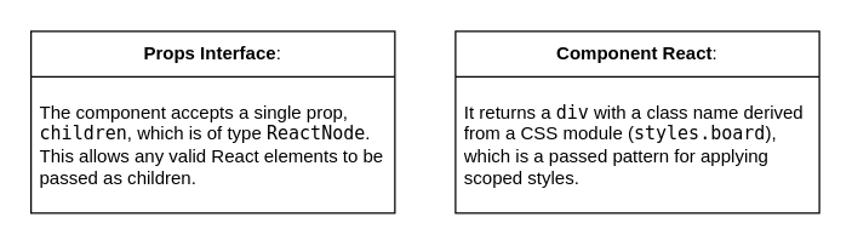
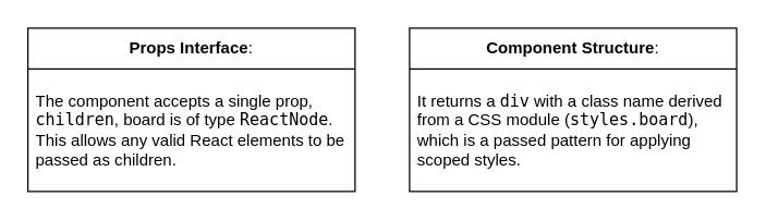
- <mxCell id="4" value="&lt;strong&gt;Component React&lt;/strong&gt;:" style="swimlane;fontStyle=0;childLayout=stackLayout;horizontal=1;startSize=30;horizontalStack=0;resizeParent=1;resizeParentMax=0;resizeLast=0;collapsible=1;marginBottom=0;whiteSpace=wrap;html=1;" vertex="1" parent="1"><mxGeometry x="300" y="20" width="240" height="120" as="geometry" /></mxCell>
+ <mxCell id="4" value="&lt;strong&gt;Component Structure&lt;/strong&gt;:" style="swimlane;fontStyle=0;childLayout=stackLayout;horizontal=1;startSize=30;horizontalStack=0;resizeParent=1;resizeParentMax=0;resizeLast=0;collapsible=1;marginBottom=0;whiteSpace=wrap;html=1;" vertex="1" parent="1"><mxGeometry x="300" y="20" width="240" height="120" as="geometry" /></mxCell>
- <mxCell id="3" value="The component accepts a single prop, &lt;code&gt;children&lt;/code&gt;, which is of type &lt;code&gt;ReactNode&lt;/code&gt;. This allows any valid React elements to be passed as children." style="text;strokeColor=none;fillColor=none;align=left;verticalAlign=middle;spacingLeft=4;spacingRight=4;overflow=hidden;points=[[0,0.5],[1,0.5]];portConstraint=eastwest;rotatable=0;whiteSpace=wrap;html=1;" vertex="1" parent="2"><mxGeometry y="30" width="240" height="90" as="geometry" /></mxCell>
+ <mxCell id="3" value="The component accepts a single prop, &lt;code&gt;children&lt;/code&gt;, board is of type &lt;code&gt;ReactNode&lt;/code&gt;. This allows any valid React elements to be passed as children." style="text;strokeColor=none;fillColor=none;align=left;verticalAlign=middle;spacingLeft=4;spacingRight=4;overflow=hidden;points=[[0,0.5],[1,0.5]];portConstraint=eastwest;rotatable=0;whiteSpace=wrap;html=1;" vertex="1" parent="2"><mxGeometry y="30" width="240" height="90" as="geometry" /></mxCell>
